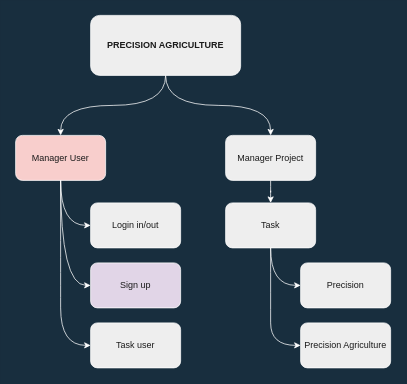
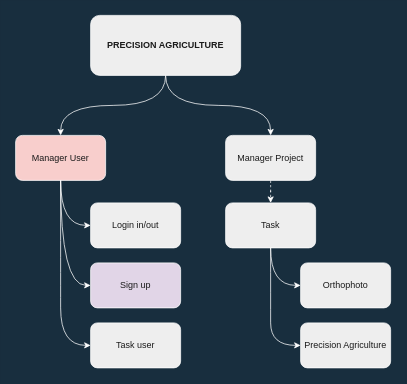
- <mxCell id="6" value="" style="edgeStyle=orthogonalEdgeStyle;rounded=0;orthogonalLoop=1;jettySize=auto;html=1;strokeColor=#FFFFFF;fontColor=#FFFFFF;labelBackgroundColor=#182E3E;curved=1;" edge="1" parent="1" source="7" target="14"><mxGeometry relative="1" as="geometry" /></mxCell>
+ <mxCell id="6" value="" style="edgeStyle=orthogonalEdgeStyle;rounded=0;orthogonalLoop=1;jettySize=auto;html=1;strokeColor=#FFFFFF;fontColor=#FFFFFF;labelBackgroundColor=#182E3E;curved=1;dashed=1;" edge="1" parent="1" source="7" target="14"><mxGeometry relative="1" as="geometry" /></mxCell>
- <mxCell id="16" value="Precision" style="rounded=1;whiteSpace=wrap;html=1;fillColor=#EEEEEE;strokeColor=#FFFFFF;fontColor=#1A1A1A;" vertex="1" parent="1"><mxGeometry x="400" y="350" width="120" height="60" as="geometry" /></mxCell>
+ <mxCell id="16" value="Orthophoto" style="rounded=1;whiteSpace=wrap;html=1;fillColor=#EEEEEE;strokeColor=#FFFFFF;fontColor=#1A1A1A;" vertex="1" parent="1"><mxGeometry x="400" y="350" width="120" height="60" as="geometry" /></mxCell>
